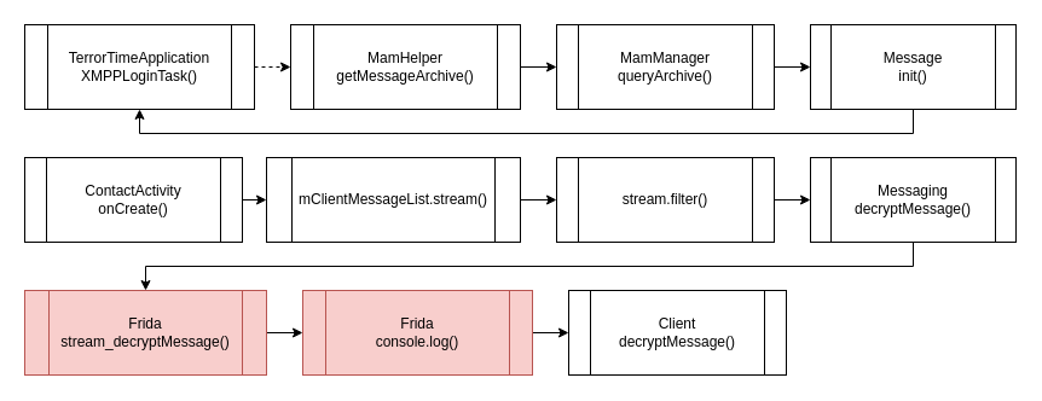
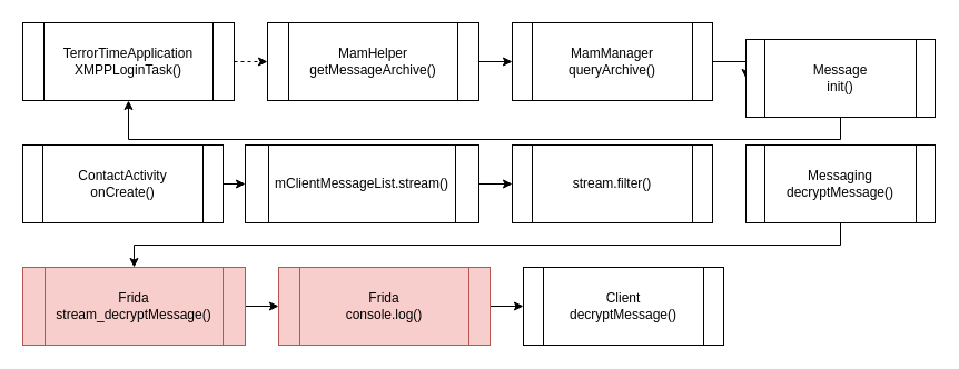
- <mxCell id="9" value="Message&lt;br&gt;init()" style="shape=process;whiteSpace=wrap;html=1;backgroundOutline=1;" vertex="1" parent="1"><mxGeometry x="670" y="20" width="170" height="70" as="geometry" /></mxCell>
+ <mxCell id="9" value="Message&lt;br&gt;init()" style="shape=process;whiteSpace=wrap;html=1;backgroundOutline=1;" vertex="1" parent="1"><mxGeometry x="670" y="35" width="170" height="70" as="geometry" /></mxCell>
- <mxCell id="14" style="edgeStyle=orthogonalEdgeStyle;rounded=0;orthogonalLoop=1;jettySize=auto;html=1;exitX=1;exitY=0.5;exitDx=0;exitDy=0;entryX=0;entryY=0.5;entryDx=0;entryDy=0;" edge="1" parent="1" source="15" target="19"><mxGeometry relative="1" as="geometry" /></mxCell>
